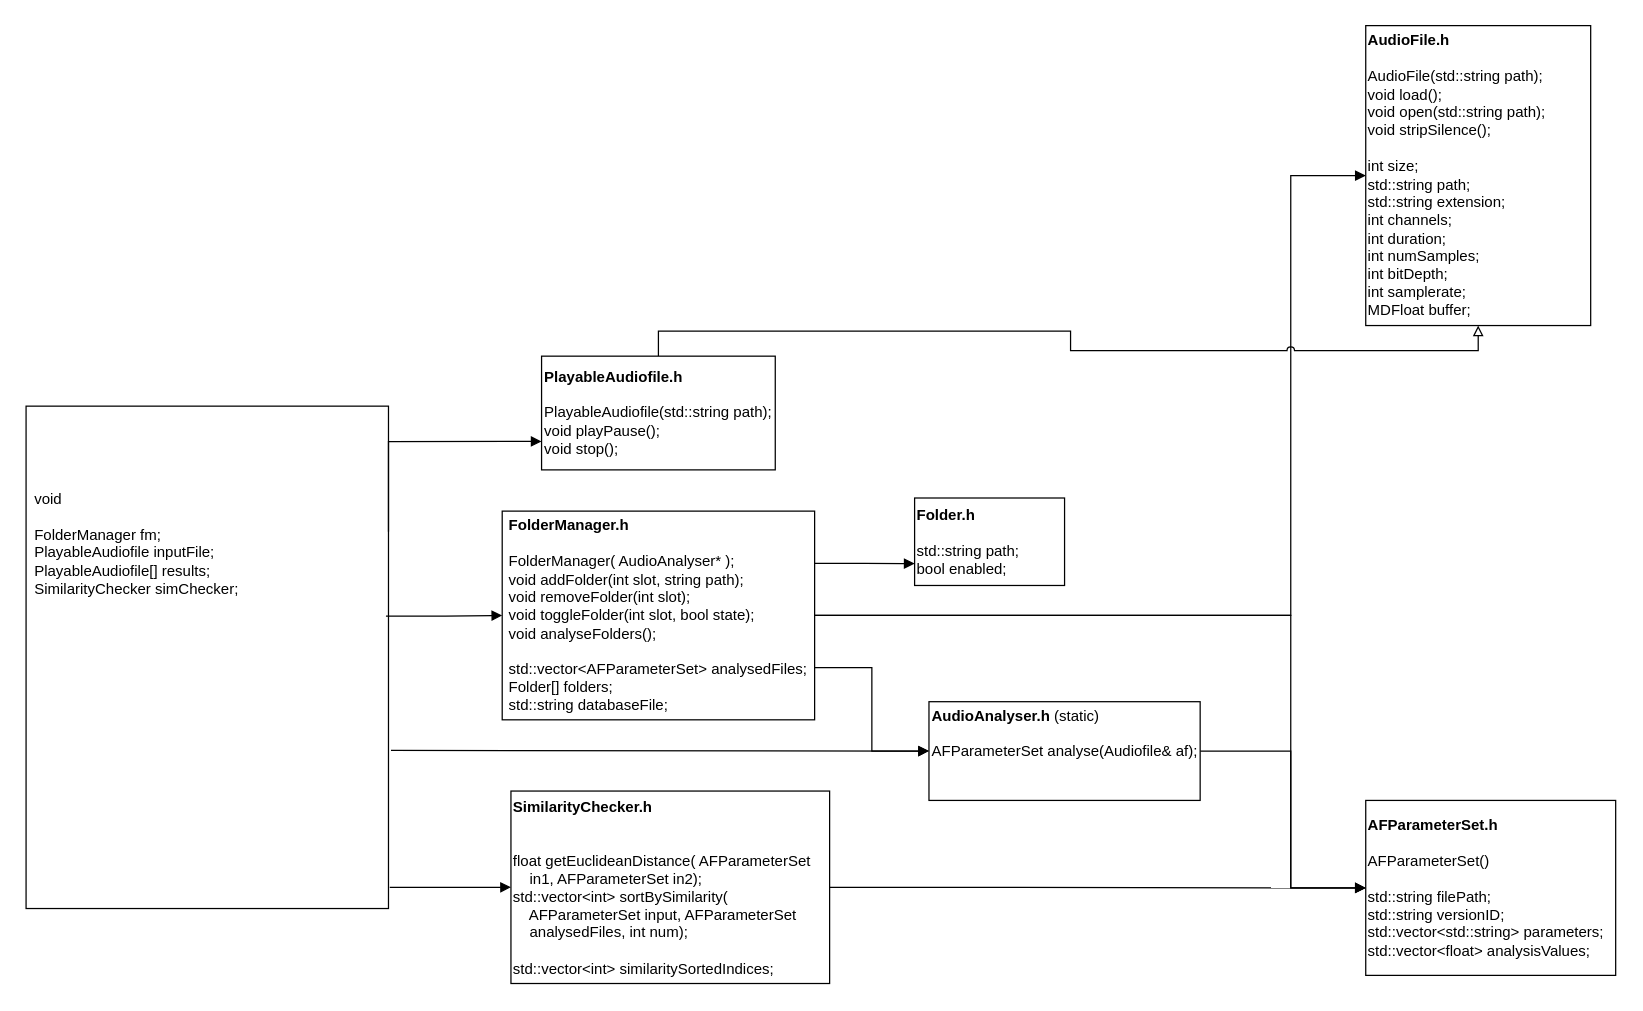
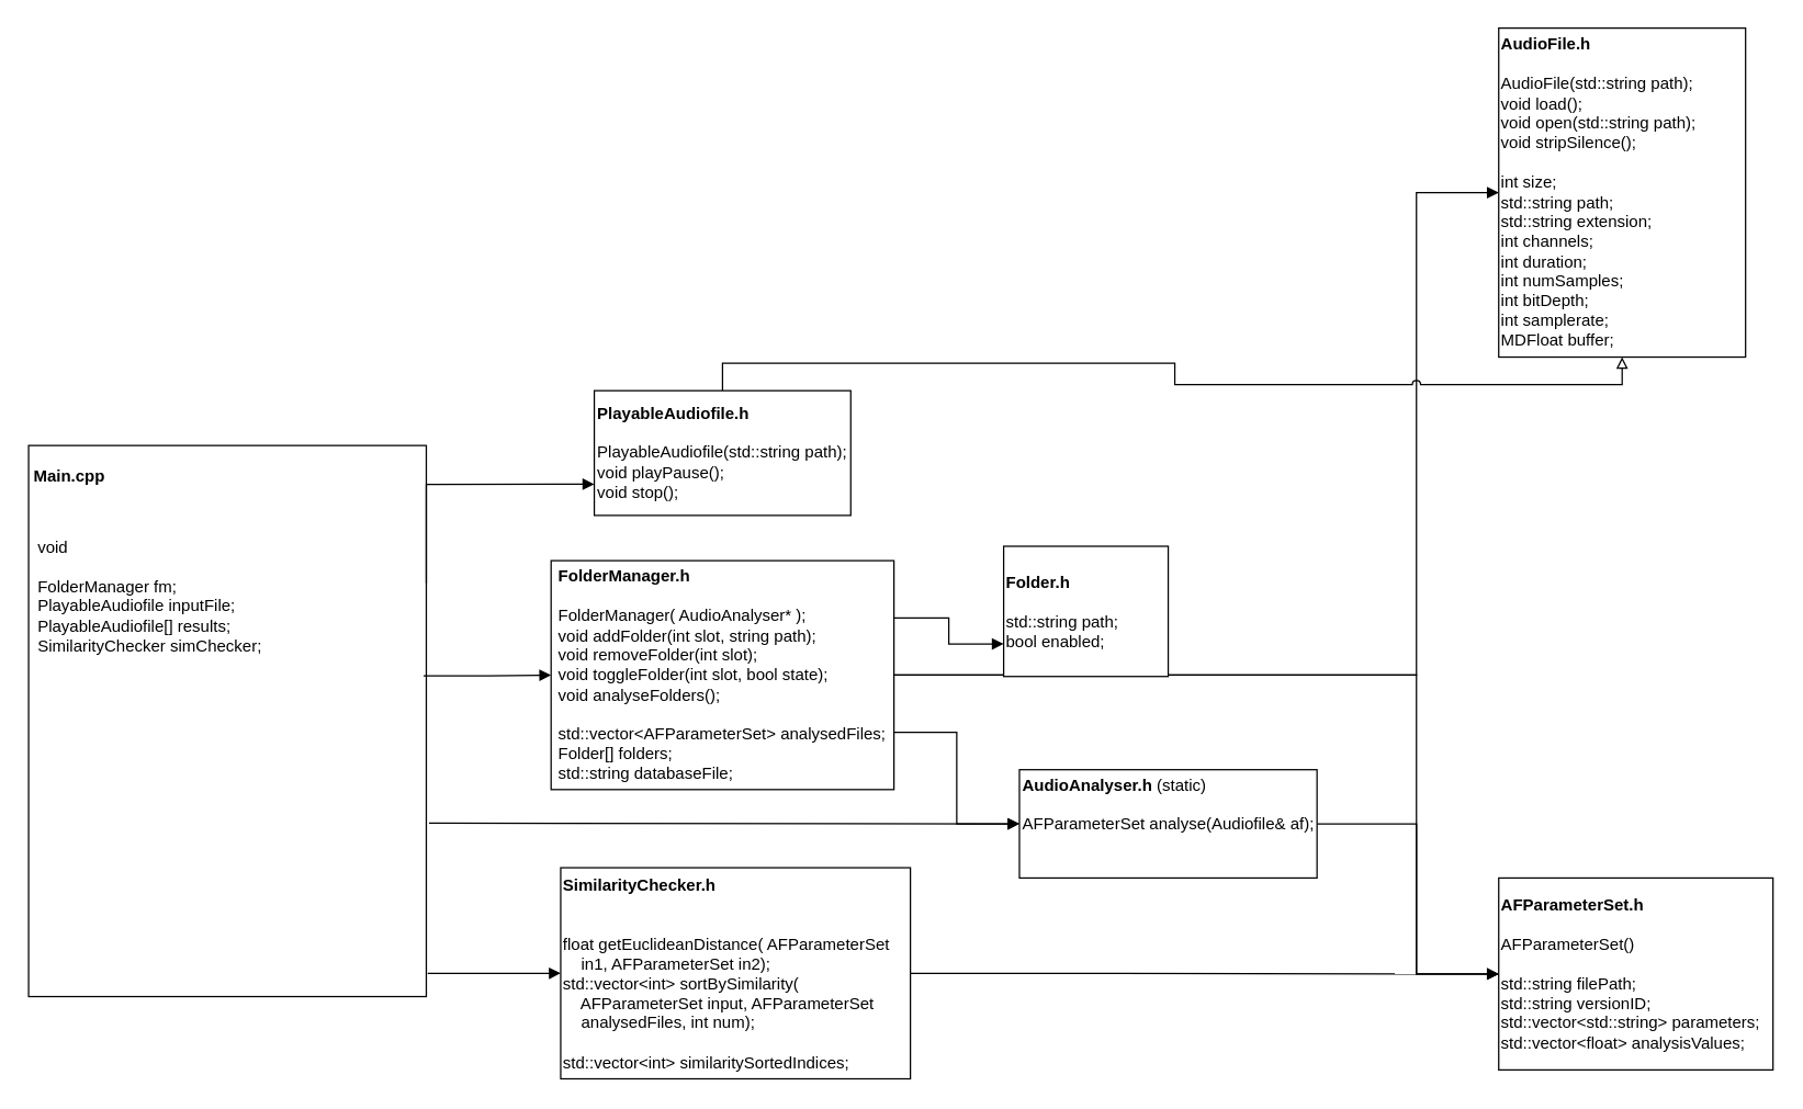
+ <mxCell id="18" value="&lt;b&gt;Main.cpp&lt;/b&gt;" style="text;html=1;strokeColor=none;fillColor=none;align=center;verticalAlign=middle;whiteSpace=wrap;rounded=0;" vertex="1" parent="1"><mxGeometry x="30" y="329.94" width="40" height="33.13" as="geometry" /></mxCell>
- <mxCell id="13" value="&lt;div&gt;&lt;b&gt;Folder.h&lt;/b&gt;&lt;/div&gt;&lt;div&gt;&lt;b&gt;&lt;br&gt;&lt;/b&gt;&lt;/div&gt;&lt;div&gt;std::string path;&lt;/div&gt;&lt;div&gt;bool enabled;&lt;br&gt;&lt;b&gt;&lt;/b&gt;&lt;/div&gt;" style="rounded=0;whiteSpace=wrap;html=1;align=left;" vertex="1" parent="1"><mxGeometry x="731" y="398" width="120" height="70" as="geometry" /></mxCell>
+ <mxCell id="13" value="&lt;div&gt;&lt;b&gt;Folder.h&lt;/b&gt;&lt;/div&gt;&lt;div&gt;&lt;b&gt;&lt;br&gt;&lt;/b&gt;&lt;/div&gt;&lt;div&gt;std::string path;&lt;/div&gt;&lt;div&gt;bool enabled;&lt;br&gt;&lt;b&gt;&lt;/b&gt;&lt;/div&gt;" style="rounded=0;whiteSpace=wrap;html=1;align=left;" vertex="1" parent="1"><mxGeometry x="731" y="398" width="120" height="95" as="geometry" /></mxCell>
